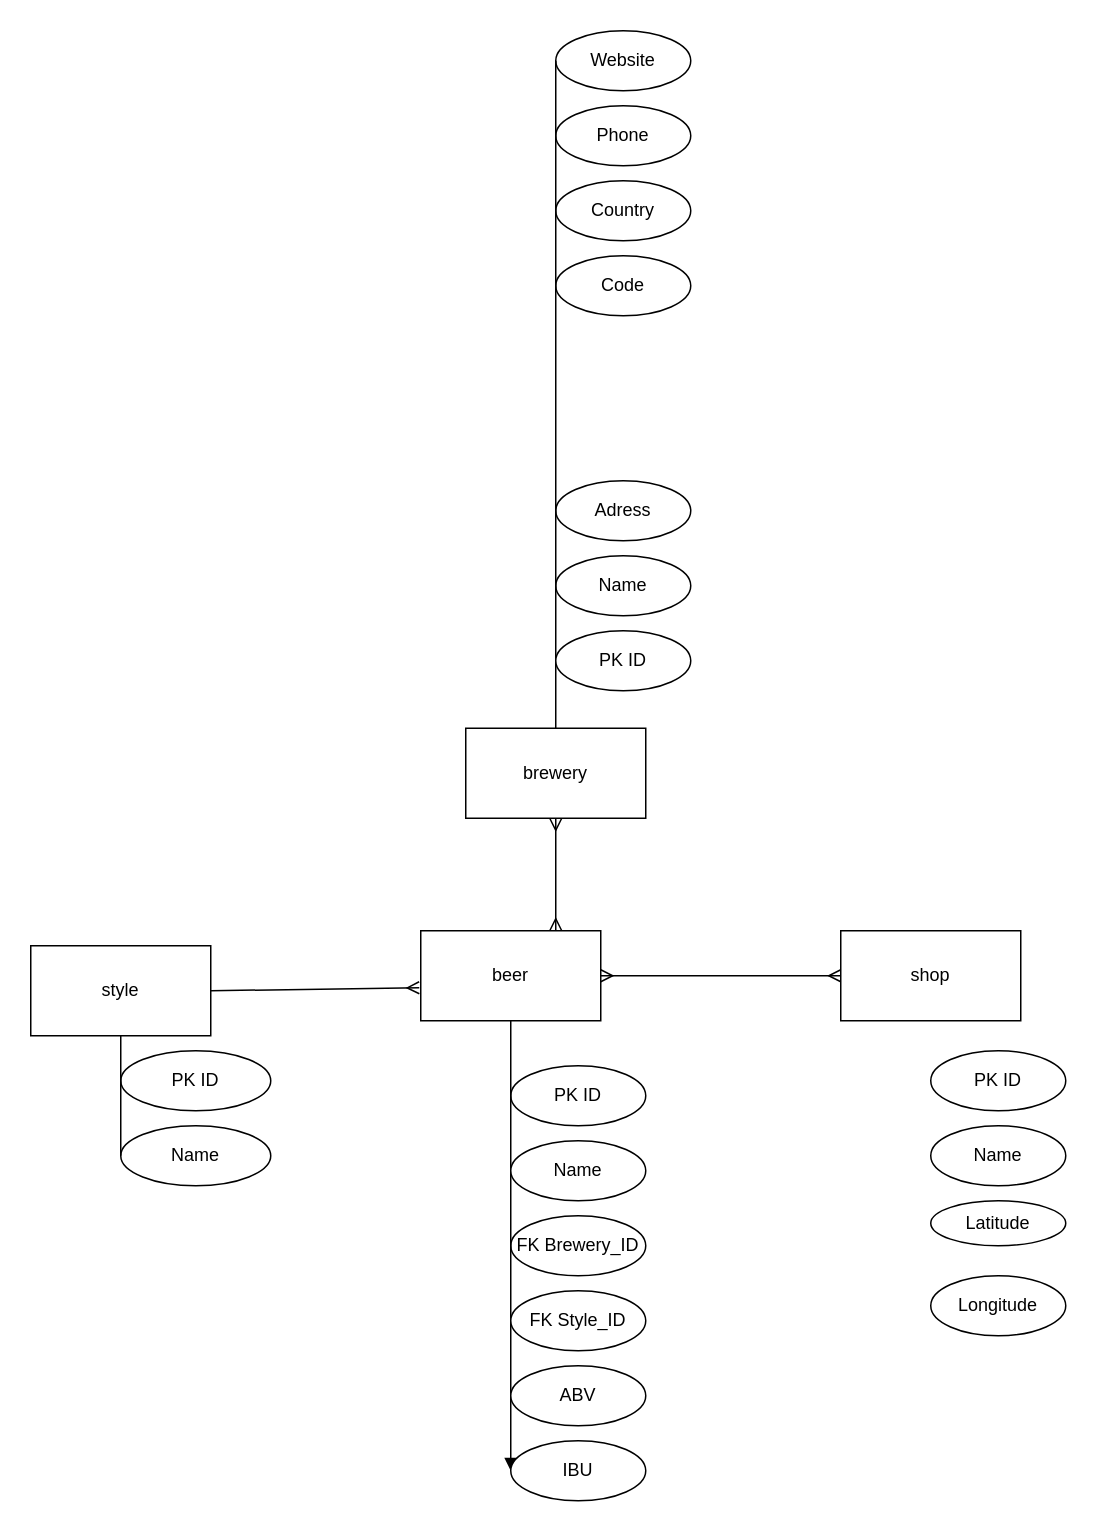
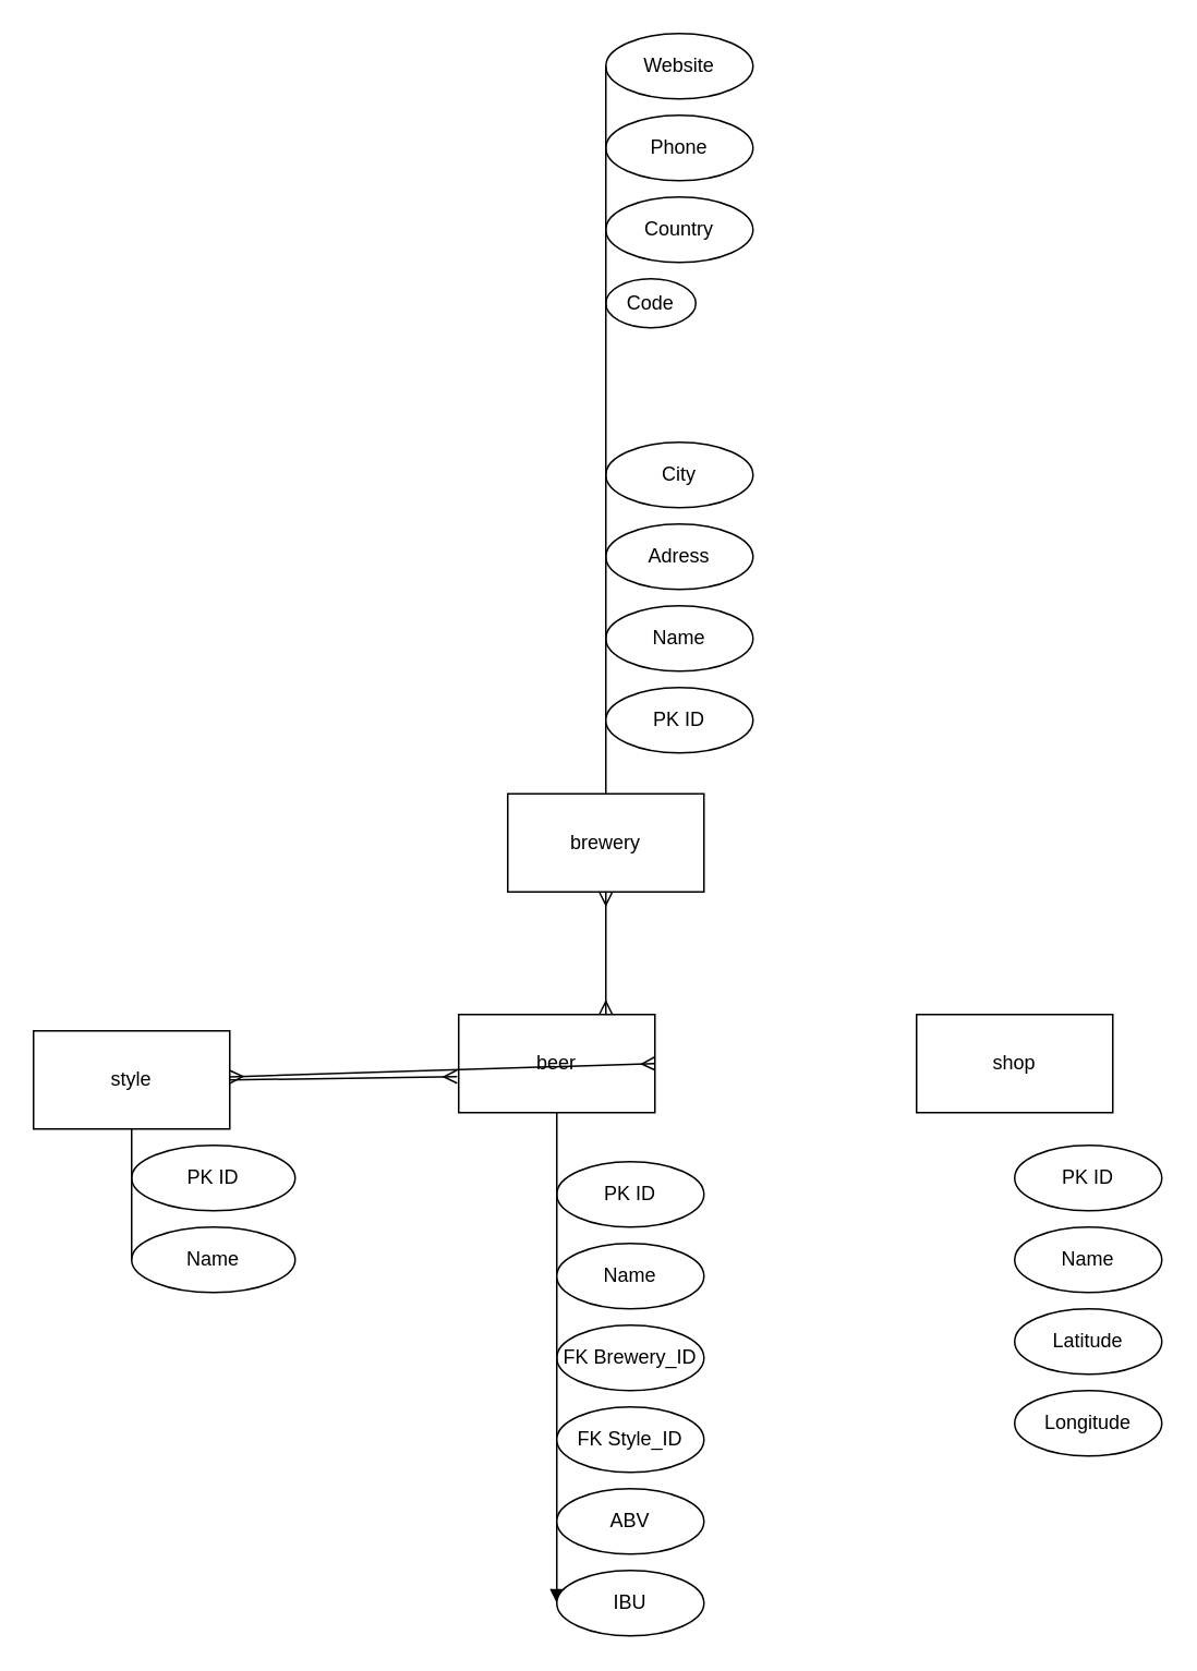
- <mxCell id="6" value="Code" style="ellipse;whiteSpace=wrap;html=1;" vertex="1" parent="1"><mxGeometry x="370" y="170" width="90" height="40" as="geometry" /></mxCell>
+ <mxCell id="6" value="Code" style="ellipse;whiteSpace=wrap;html=1;" vertex="1" parent="1"><mxGeometry x="370" y="170" width="55" height="30" as="geometry" /></mxCell>
+ <mxCell id="5" value="City" style="ellipse;whiteSpace=wrap;html=1;" vertex="1" parent="1"><mxGeometry x="370" y="270" width="90" height="40" as="geometry" /></mxCell>
- <mxCell id="30" value="" style="endArrow=ERmany;startArrow=ERmany;html=1;entryX=0;entryY=0.5;entryDx=0;entryDy=0;exitX=1;exitY=0.5;exitDx=0;exitDy=0;startFill=0;endFill=0;" edge="1" parent="1" source="17" target="25"><mxGeometry width="50" height="50" relative="1" as="geometry"><mxPoint x="140" y="565" as="sourcePoint" /><mxPoint x="410" y="475" as="targetPoint" /></mxGeometry></mxCell>
+ <mxCell id="30" value="" style="endArrow=ERmany;startArrow=ERmany;html=1;exitX=1;exitY=0.5;exitDx=0;exitDy=0;startFill=0;endFill=0;" edge="1" parent="1" source="17" target="12"><mxGeometry width="50" height="50" relative="1" as="geometry"><mxPoint x="140" y="565" as="sourcePoint" /><mxPoint x="410" y="475" as="targetPoint" /></mxGeometry></mxCell>
- <mxCell id="28" value="Latitude" style="ellipse;whiteSpace=wrap;html=1;" vertex="1" parent="1"><mxGeometry x="620" y="800" width="90" height="30" as="geometry" /></mxCell>
+ <mxCell id="28" value="Latitude" style="ellipse;whiteSpace=wrap;html=1;" vertex="1" parent="1"><mxGeometry x="620" y="800" width="90" height="40" as="geometry" /></mxCell>
